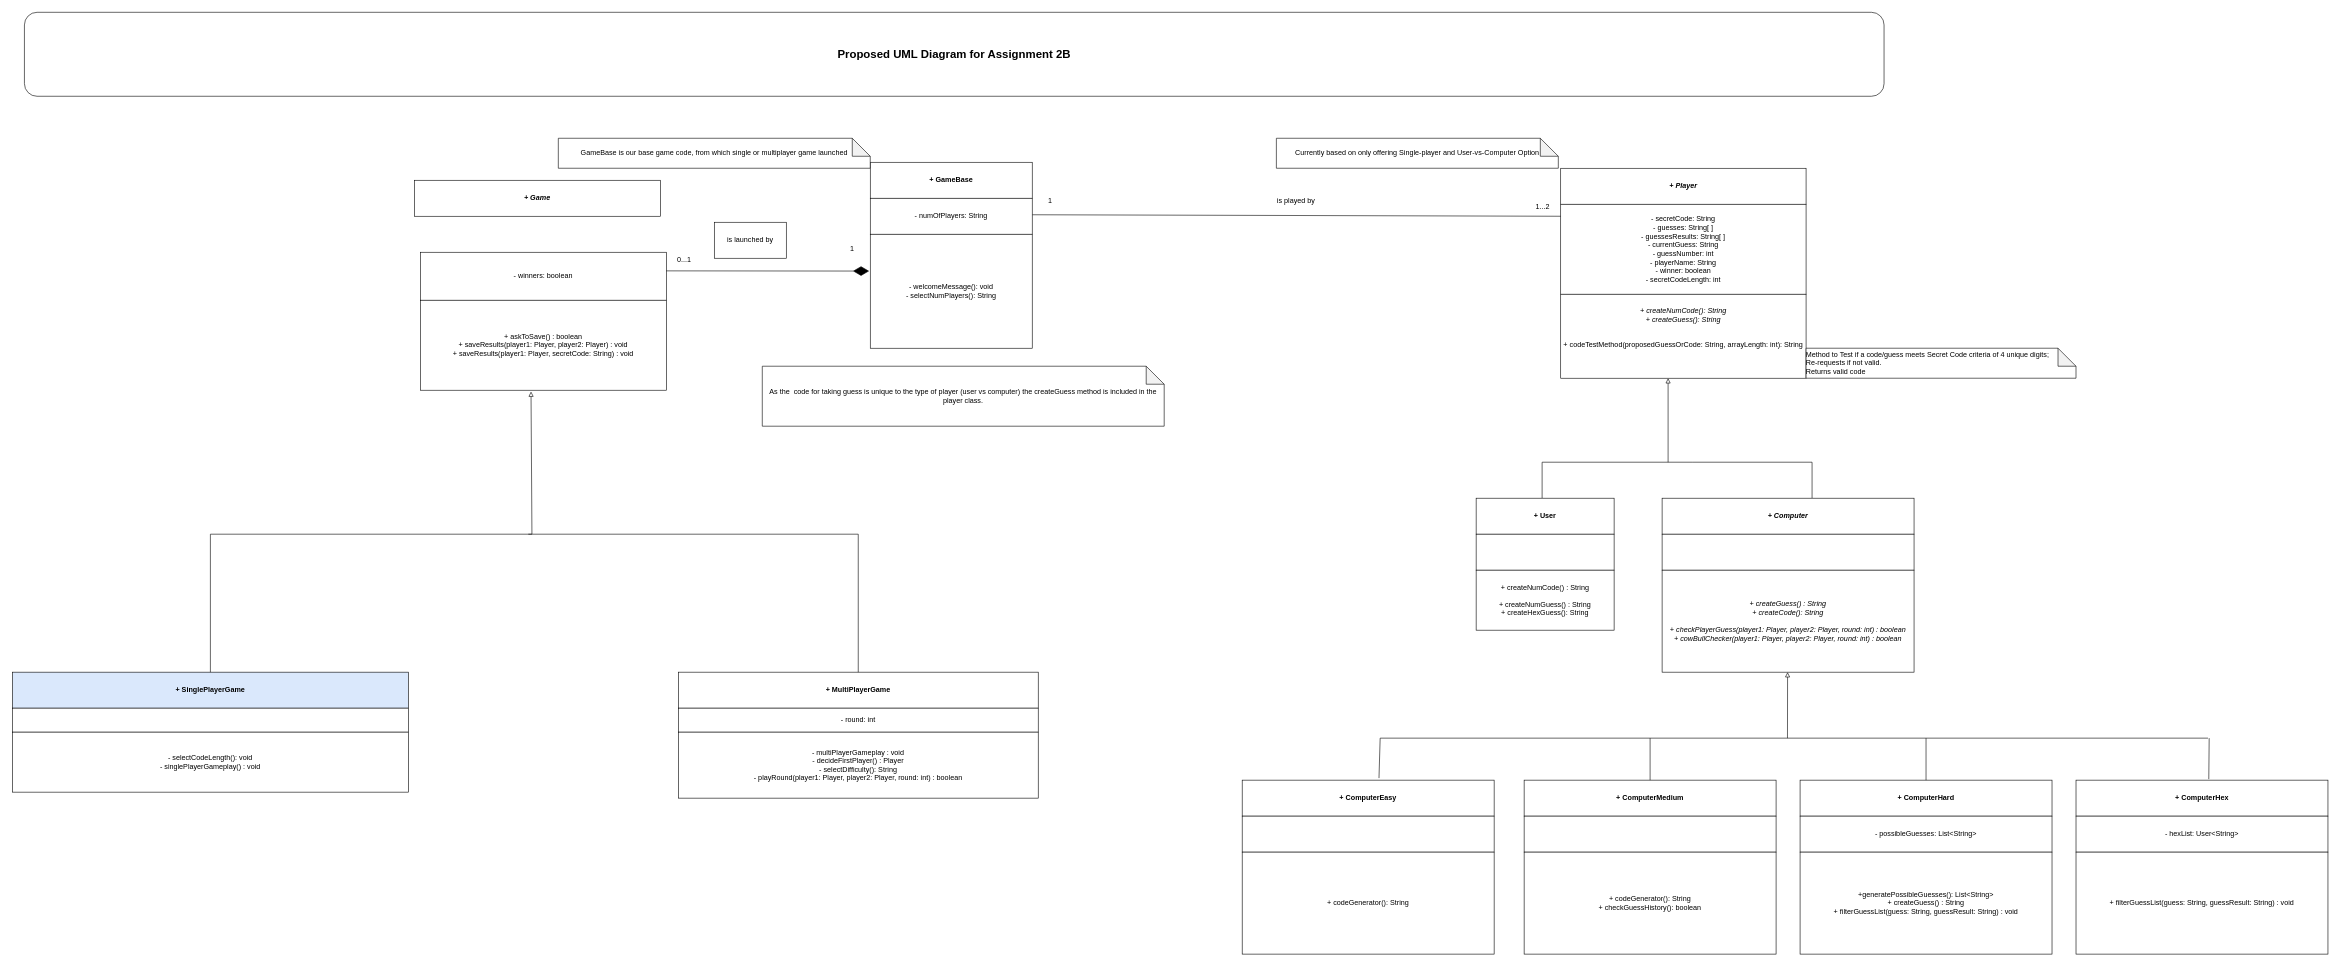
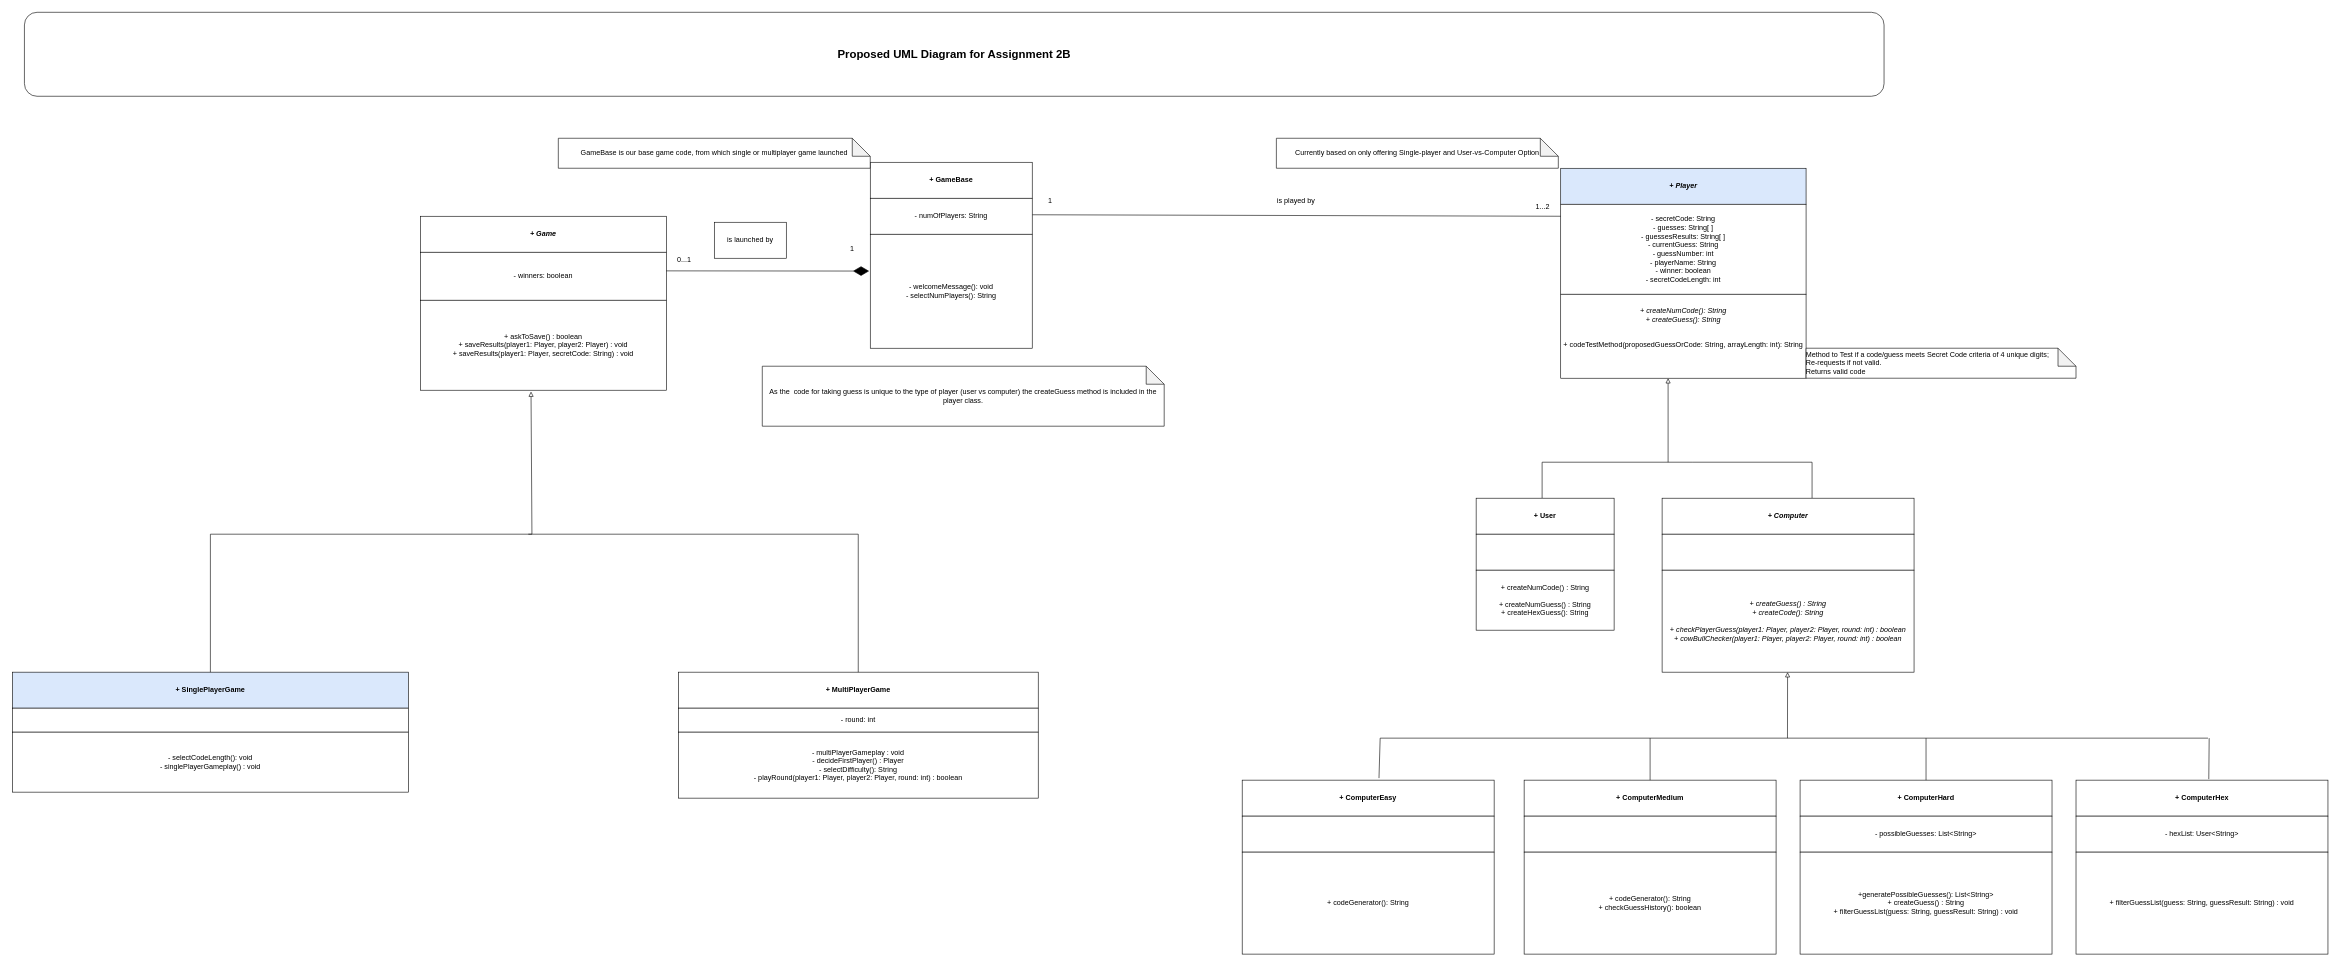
- <mxCell id="2" value="&lt;i&gt;+ Player&lt;/i&gt;" style="rounded=0;whiteSpace=wrap;html=1;fontStyle=1" parent="1" vertex="1"><mxGeometry x="2601" y="280" width="409" height="60" as="geometry" /></mxCell>
+ <mxCell id="2" value="&lt;i&gt;+ Player&lt;/i&gt;" style="rounded=0;whiteSpace=wrap;html=1;fontStyle=1;fillColor=#dae8fc;" parent="1" vertex="1"><mxGeometry x="2601" y="280" width="409" height="60" as="geometry" /></mxCell>
- <mxCell id="37" value="&lt;i&gt;+ Game&lt;/i&gt;" style="rounded=0;whiteSpace=wrap;html=1;fontStyle=1" parent="1" vertex="1"><mxGeometry x="690" y="300" width="410" height="60" as="geometry" /></mxCell>
+ <mxCell id="37" value="&lt;i&gt;+ Game&lt;/i&gt;" style="rounded=0;whiteSpace=wrap;html=1;fontStyle=1" parent="1" vertex="1"><mxGeometry x="700" y="360" width="410" height="60" as="geometry" /></mxCell>
